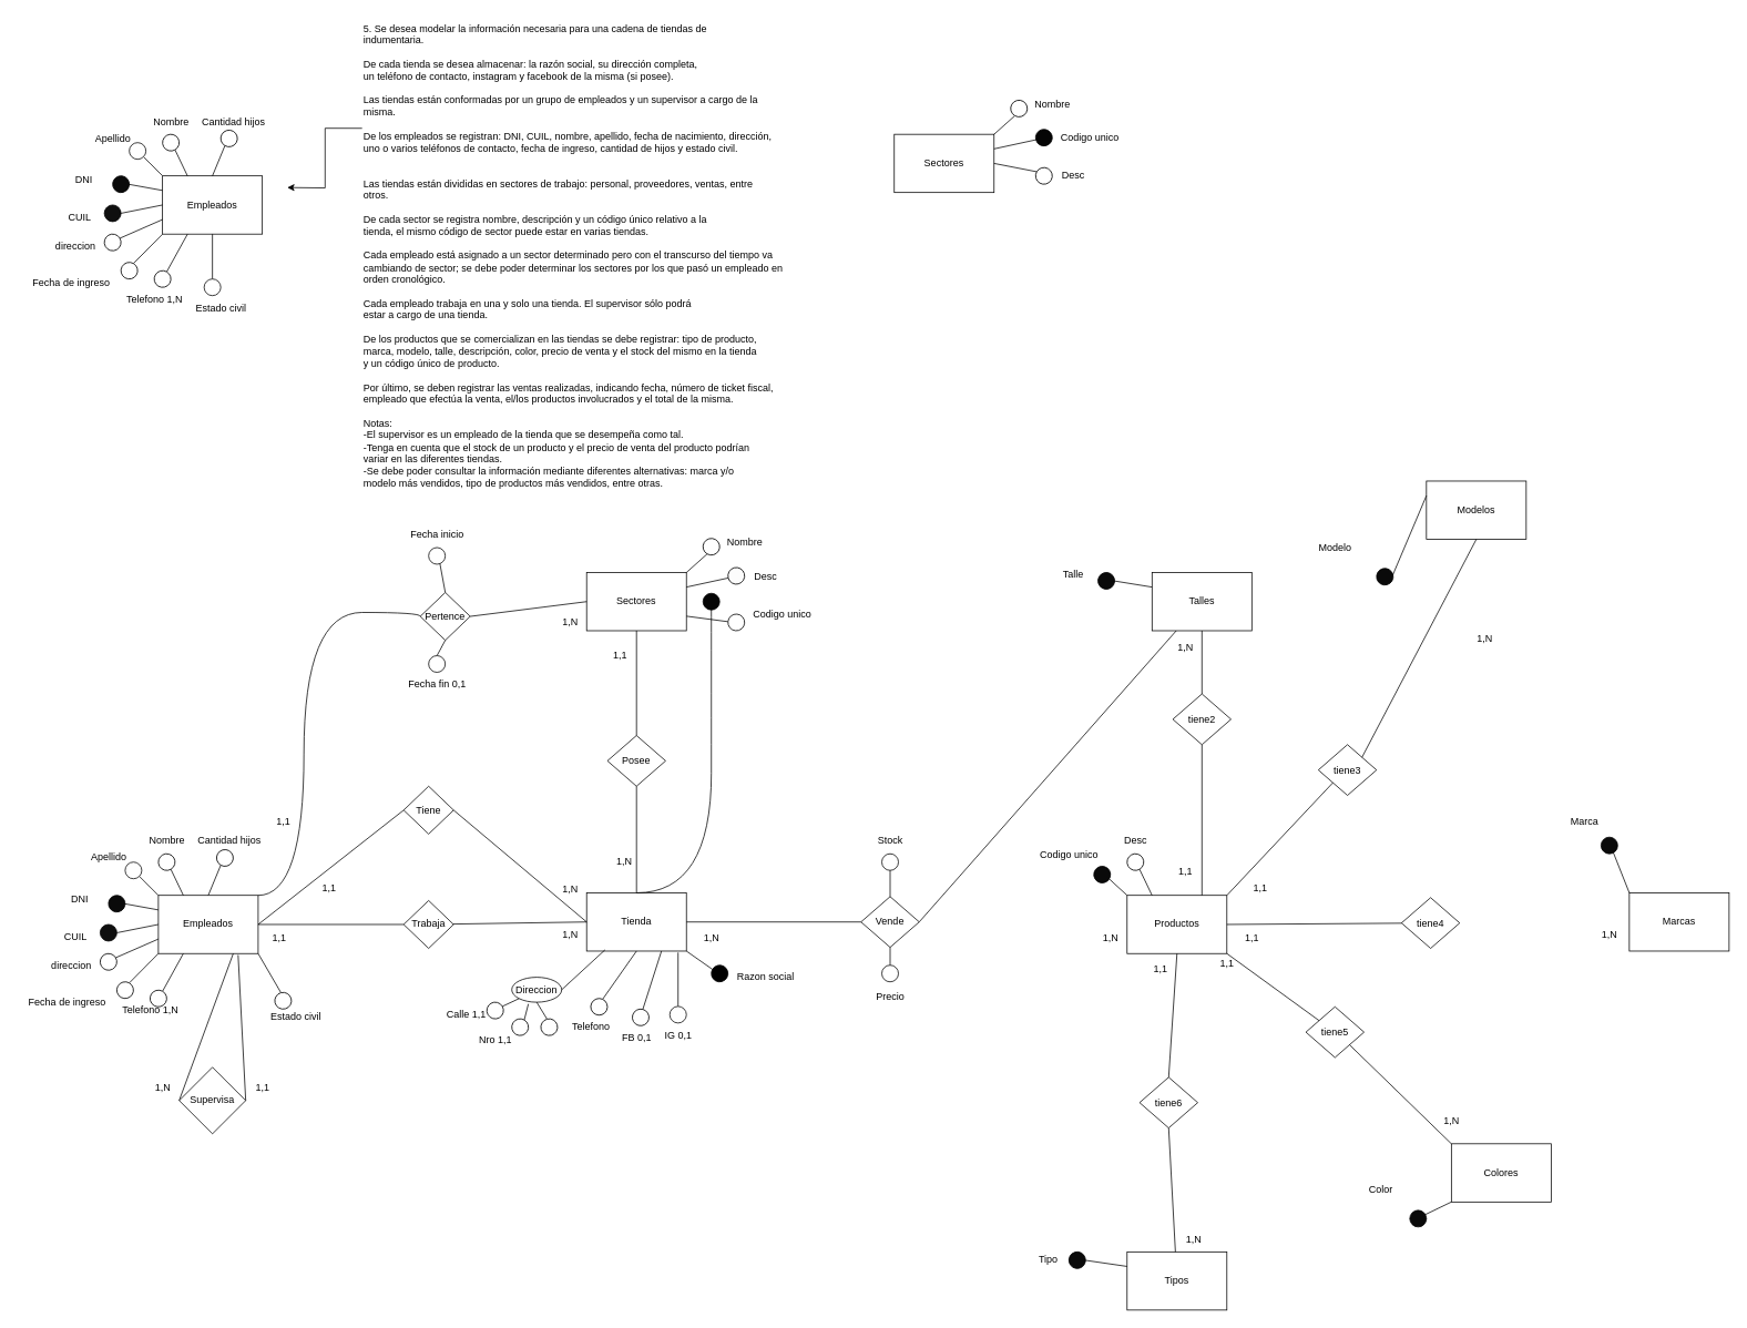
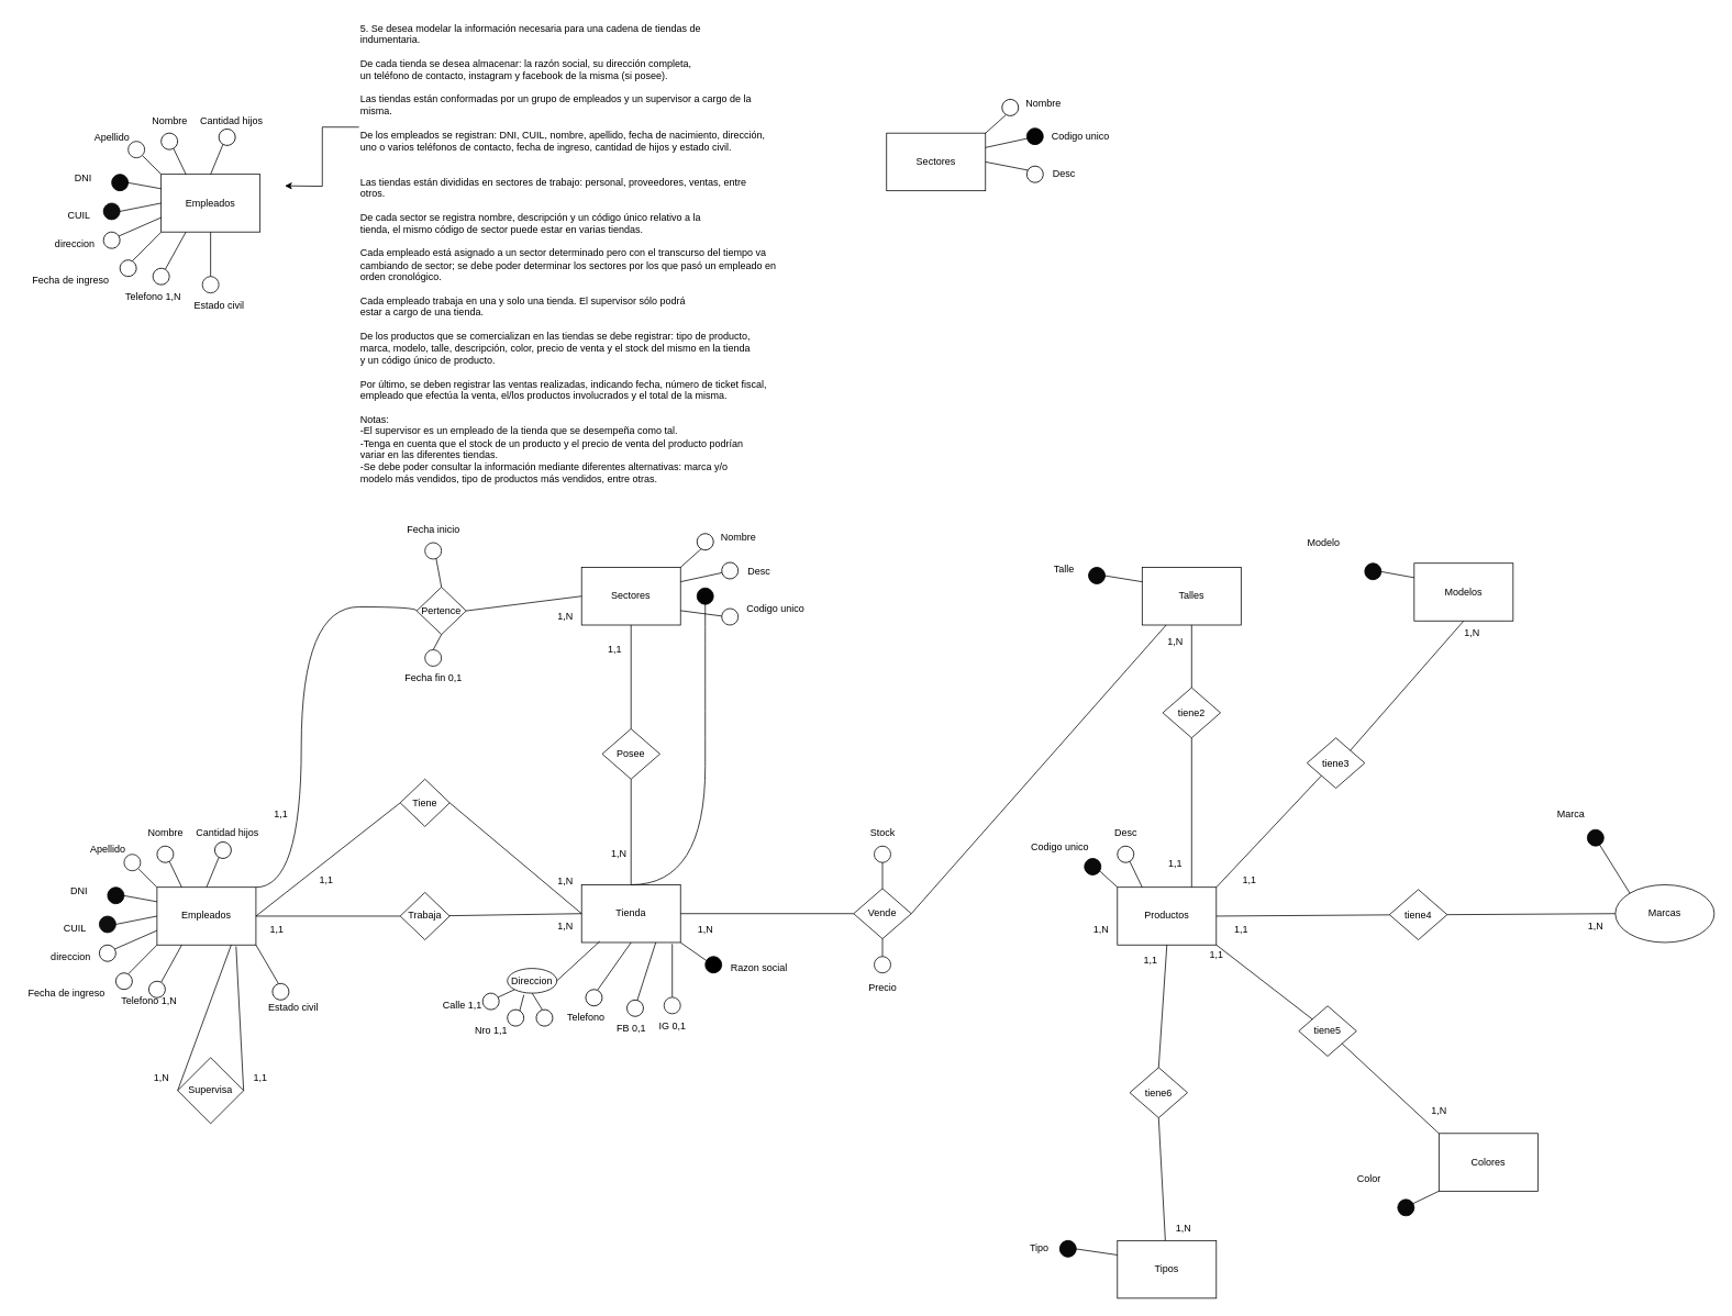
- <mxCell id="151" value="Modelos" style="rounded=0;whiteSpace=wrap;html=1;" vertex="1" parent="1"><mxGeometry x="1715" y="578" width="120" height="70" as="geometry" /></mxCell>
+ <mxCell id="151" value="Modelos" style="rounded=0;whiteSpace=wrap;html=1;" vertex="1" parent="1"><mxGeometry x="1715" y="683" width="120" height="70" as="geometry" /></mxCell>
+ <mxCell id="159" value="" style="endArrow=none;html=1;rounded=0;exitX=1;exitY=0.5;exitDx=0;exitDy=0;entryX=0;entryY=0.5;entryDx=0;entryDy=0;" edge="1" parent="1" source="132" target="156"><mxGeometry width="50" height="50" relative="1" as="geometry"><mxPoint x="1865" y="1175" as="sourcePoint" /><mxPoint x="1915" y="1125" as="targetPoint" /></mxGeometry></mxCell>
- <mxCell id="156" value="Marcas" style="rounded=0;whiteSpace=wrap;html=1;" vertex="1" parent="1"><mxGeometry x="1959" y="1073.25" width="120" height="70" as="geometry" /></mxCell>
+ <mxCell id="156" value="Marcas" style="ellipse;whiteSpace=wrap;html=1;" vertex="1" parent="1"><mxGeometry x="1959" y="1073.25" width="120" height="70" as="geometry" /></mxCell>
- <mxCell id="135" value="tiene5" style="rhombus;whiteSpace=wrap;html=1;" vertex="1" parent="1"><mxGeometry x="1570" y="1210.25" width="70" height="61" as="geometry" /></mxCell>
+ <mxCell id="135" value="tiene5" style="rhombus;whiteSpace=wrap;html=1;" vertex="1" parent="1"><mxGeometry x="1575" y="1220.25" width="70" height="61" as="geometry" /></mxCell>
